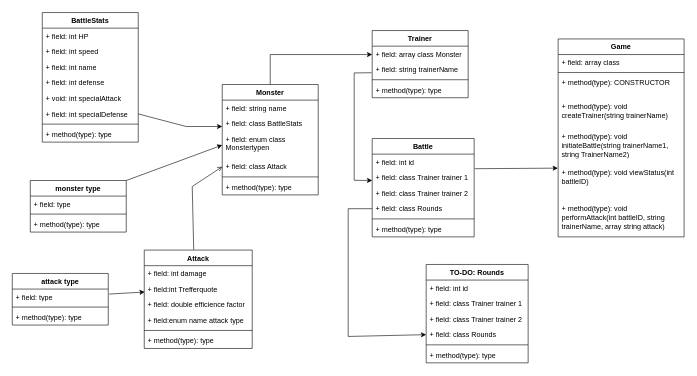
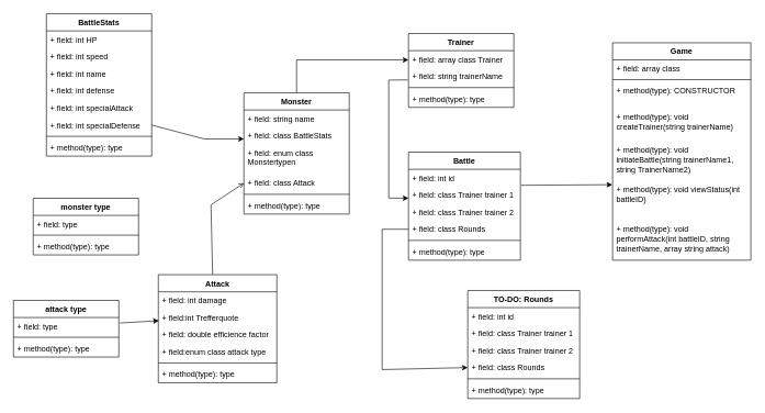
- <mxCell id="30" value="+ field: array class Monster" style="text;strokeColor=none;fillColor=none;align=left;verticalAlign=top;spacingLeft=4;spacingRight=4;overflow=hidden;rotatable=0;points=[[0,0.5],[1,0.5]];portConstraint=eastwest;whiteSpace=wrap;html=1;" parent="29" vertex="1"><mxGeometry y="26" width="160" height="26" as="geometry" /></mxCell>
+ <mxCell id="30" value="+ field: array class Trainer" style="text;strokeColor=none;fillColor=none;align=left;verticalAlign=top;spacingLeft=4;spacingRight=4;overflow=hidden;rotatable=0;points=[[0,0.5],[1,0.5]];portConstraint=eastwest;whiteSpace=wrap;html=1;" parent="29" vertex="1"><mxGeometry y="26" width="160" height="26" as="geometry" /></mxCell>
- <mxCell id="25" value="+ void: int specialAttack" style="text;strokeColor=none;fillColor=none;align=left;verticalAlign=top;spacingLeft=4;spacingRight=4;overflow=hidden;rotatable=0;points=[[0,0.5],[1,0.5]];portConstraint=eastwest;whiteSpace=wrap;html=1;" parent="20" vertex="1"><mxGeometry y="130" width="160" height="26" as="geometry" /></mxCell>
+ <mxCell id="25" value="+ field: int specialAttack" style="text;strokeColor=none;fillColor=none;align=left;verticalAlign=top;spacingLeft=4;spacingRight=4;overflow=hidden;rotatable=0;points=[[0,0.5],[1,0.5]];portConstraint=eastwest;whiteSpace=wrap;html=1;" parent="20" vertex="1"><mxGeometry y="130" width="160" height="26" as="geometry" /></mxCell>
- <mxCell id="54" value="" style="endArrow=classic;html=1;rounded=0;entryX=0;entryY=0.5;entryDx=0;entryDy=0;exitX=1;exitY=0;exitDx=0;exitDy=0;" parent="1" source="2" target="9" edge="1"><mxGeometry width="50" height="50" relative="1" as="geometry"><mxPoint x="230" y="298" as="sourcePoint" /><mxPoint x="370" y="280.818" as="targetPoint" /></mxGeometry></mxCell>
- <mxCell id="17" value="+ field:enum name attack type" style="text;strokeColor=none;fillColor=none;align=left;verticalAlign=top;spacingLeft=4;spacingRight=4;overflow=hidden;rotatable=0;points=[[0,0.5],[1,0.5]];portConstraint=eastwest;whiteSpace=wrap;html=1;" parent="13" vertex="1"><mxGeometry y="104" width="180" height="26" as="geometry" /></mxCell>
+ <mxCell id="17" value="+ field:enum class attack type" style="text;strokeColor=none;fillColor=none;align=left;verticalAlign=top;spacingLeft=4;spacingRight=4;overflow=hidden;rotatable=0;points=[[0,0.5],[1,0.5]];portConstraint=eastwest;whiteSpace=wrap;html=1;" parent="13" vertex="1"><mxGeometry y="104" width="180" height="26" as="geometry" /></mxCell>
